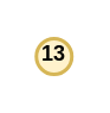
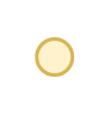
- <mxCell id="4" value="13" style="text;html=1;strokeColor=none;fillColor=none;align=center;verticalAlign=middle;whiteSpace=wrap;rounded=0;fontStyle=1" parent="2" vertex="1"><mxGeometry width="20" height="20" as="geometry" /></mxCell>
